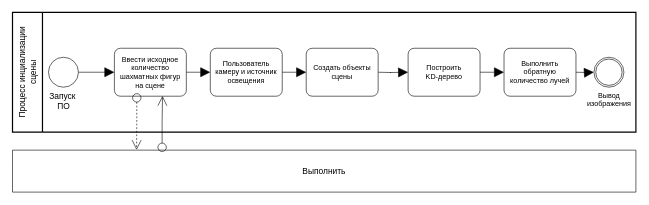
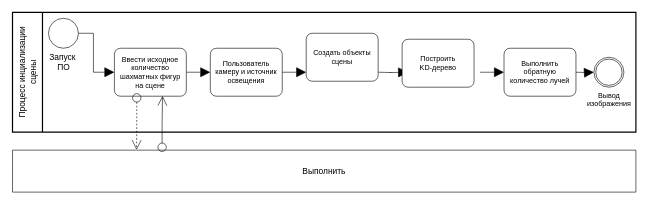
- <mxCell id="4" value="Запуск&amp;nbsp;&lt;br style=&quot;font-size: 14px;&quot;&gt;ПО" style="points=[[0.145,0.145,0],[0.5,0,0],[0.855,0.145,0],[1,0.5,0],[0.855,0.855,0],[0.5,1,0],[0.145,0.855,0],[0,0.5,0]];shape=mxgraph.bpmn.event;html=1;verticalLabelPosition=bottom;labelBackgroundColor=#ffffff;verticalAlign=top;align=center;perimeter=ellipsePerimeter;outlineConnect=0;aspect=fixed;outline=standard;symbol=general;fontSize=14;" vertex="1" parent="2"><mxGeometry x="60" y="75" width="50" height="50" as="geometry" /></mxCell>
+ <mxCell id="4" value="Запуск&amp;nbsp;&lt;br style=&quot;font-size: 14px;&quot;&gt;ПО" style="points=[[0.145,0.145,0],[0.5,0,0],[0.855,0.145,0],[1,0.5,0],[0.855,0.855,0],[0.5,1,0],[0.145,0.855,0],[0,0.5,0]];shape=mxgraph.bpmn.event;html=1;verticalLabelPosition=bottom;labelBackgroundColor=#ffffff;verticalAlign=top;align=center;perimeter=ellipsePerimeter;outlineConnect=0;aspect=fixed;outline=standard;symbol=general;fontSize=14;" vertex="1" parent="2"><mxGeometry x="60" y="10" width="50" height="50" as="geometry" /></mxCell>
- <mxCell id="13" value="Создать объекты&lt;br style=&quot;border-color: var(--border-color);&quot;&gt;сцены" style="points=[[0.25,0,0],[0.5,0,0],[0.75,0,0],[1,0.25,0],[1,0.5,0],[1,0.75,0],[0.75,1,0],[0.5,1,0],[0.25,1,0],[0,0.75,0],[0,0.5,0],[0,0.25,0]];shape=mxgraph.bpmn.task;whiteSpace=wrap;rectStyle=rounded;size=10;html=1;container=1;expand=0;collapsible=0;taskMarker=abstract;" vertex="1" parent="2"><mxGeometry x="490" y="60" width="120" height="80" as="geometry" /></mxCell>
+ <mxCell id="13" value="Создать объекты&lt;br style=&quot;border-color: var(--border-color);&quot;&gt;сцены" style="points=[[0.25,0,0],[0.5,0,0],[0.75,0,0],[1,0.25,0],[1,0.5,0],[1,0.75,0],[0.75,1,0],[0.5,1,0],[0.25,1,0],[0,0.75,0],[0,0.5,0],[0,0.25,0]];shape=mxgraph.bpmn.task;whiteSpace=wrap;rectStyle=rounded;size=10;html=1;container=1;expand=0;collapsible=0;taskMarker=abstract;" vertex="1" parent="2"><mxGeometry x="490" y="35" width="120" height="80" as="geometry" /></mxCell>
- <mxCell id="14" value="Построить&lt;br style=&quot;border-color: var(--border-color);&quot;&gt;KD-дерево" style="points=[[0.25,0,0],[0.5,0,0],[0.75,0,0],[1,0.25,0],[1,0.5,0],[1,0.75,0],[0.75,1,0],[0.5,1,0],[0.25,1,0],[0,0.75,0],[0,0.5,0],[0,0.25,0]];shape=mxgraph.bpmn.task;whiteSpace=wrap;rectStyle=rounded;size=10;html=1;container=1;expand=0;collapsible=0;taskMarker=abstract;" vertex="1" parent="2"><mxGeometry x="660" y="60" width="120" height="80" as="geometry" /></mxCell>
+ <mxCell id="14" value="Построить&lt;br style=&quot;border-color: var(--border-color);&quot;&gt;KD-дерево" style="points=[[0.25,0,0],[0.5,0,0],[0.75,0,0],[1,0.25,0],[1,0.5,0],[1,0.75,0],[0.75,1,0],[0.5,1,0],[0.25,1,0],[0,0.75,0],[0,0.5,0],[0,0.25,0]];shape=mxgraph.bpmn.task;whiteSpace=wrap;rectStyle=rounded;size=10;html=1;container=1;expand=0;collapsible=0;taskMarker=abstract;" vertex="1" parent="2"><mxGeometry x="650" y="45" width="120" height="80" as="geometry" /></mxCell>
